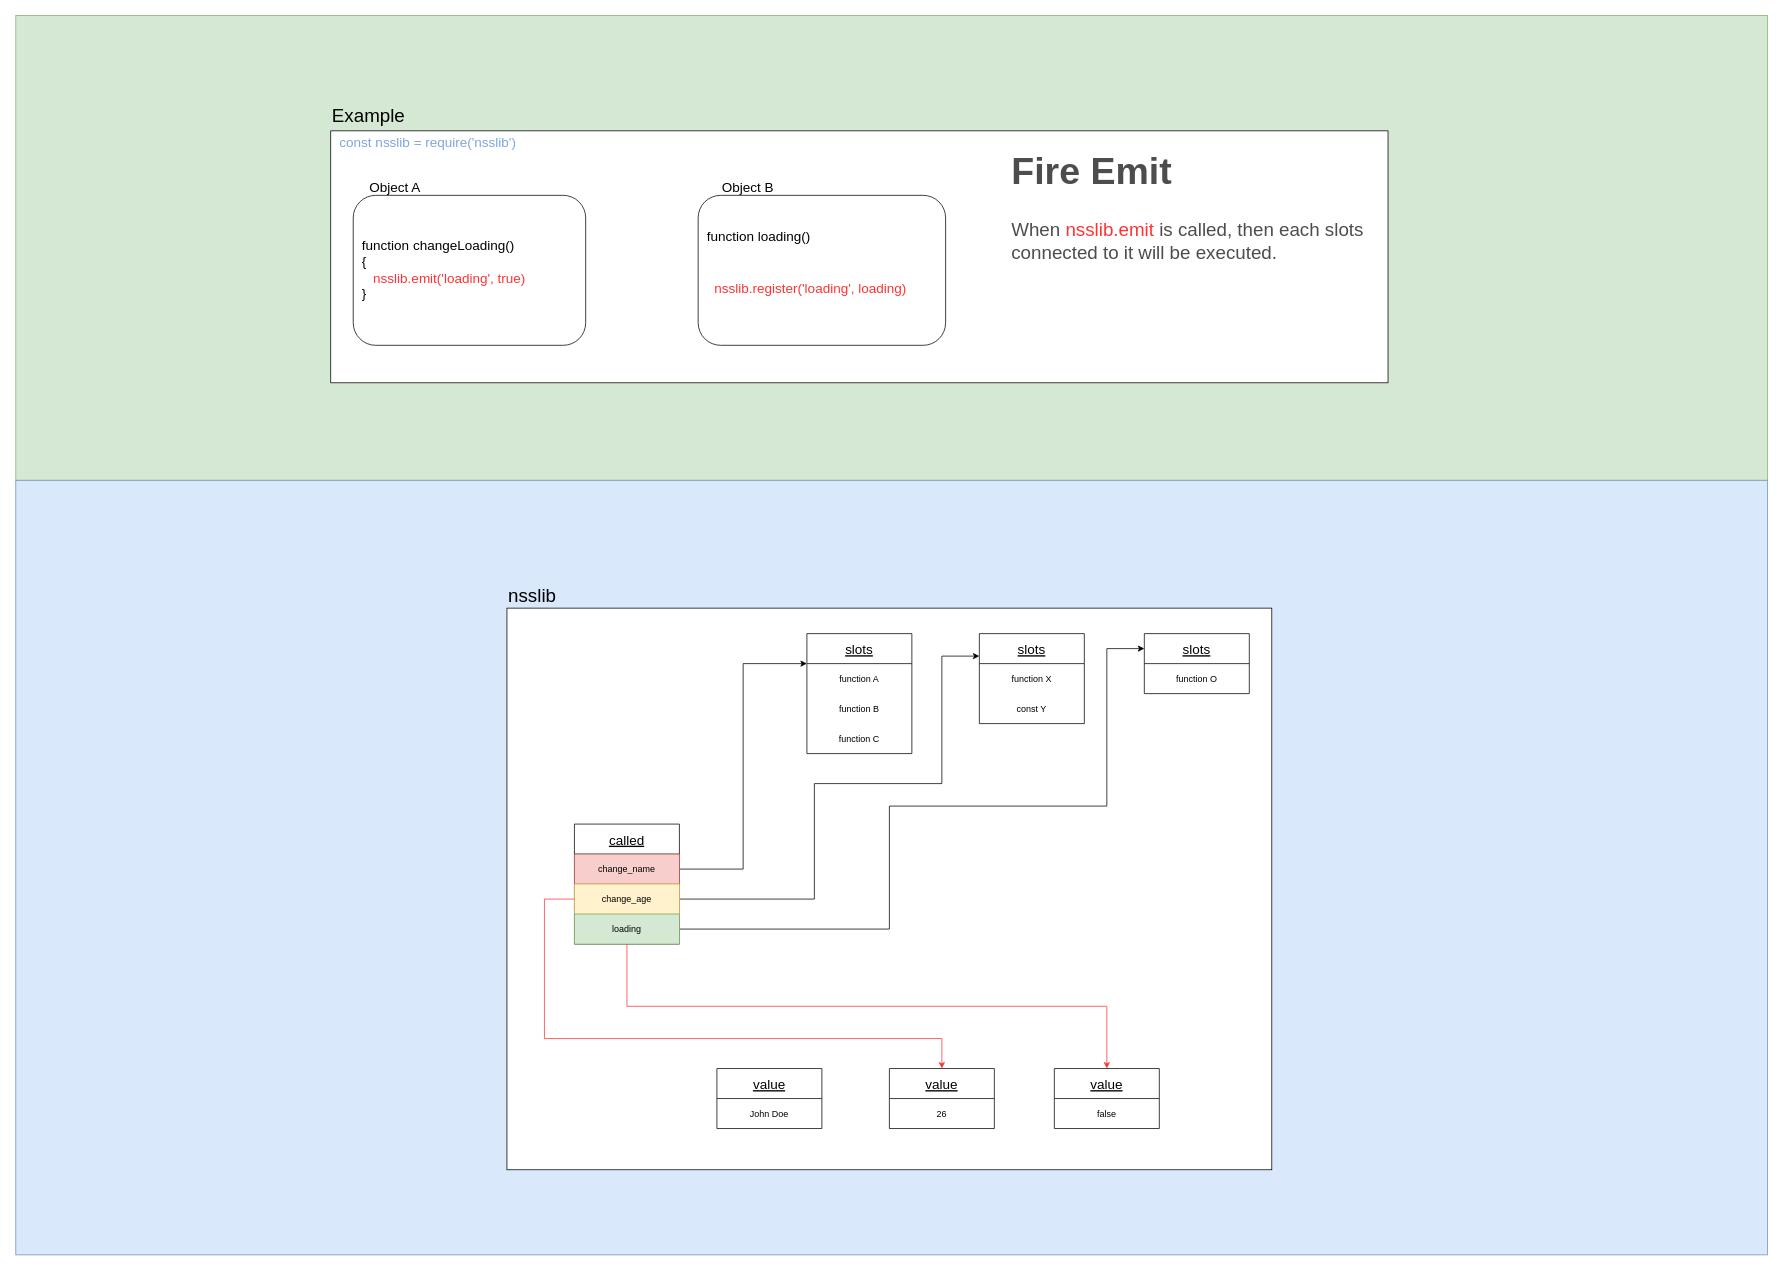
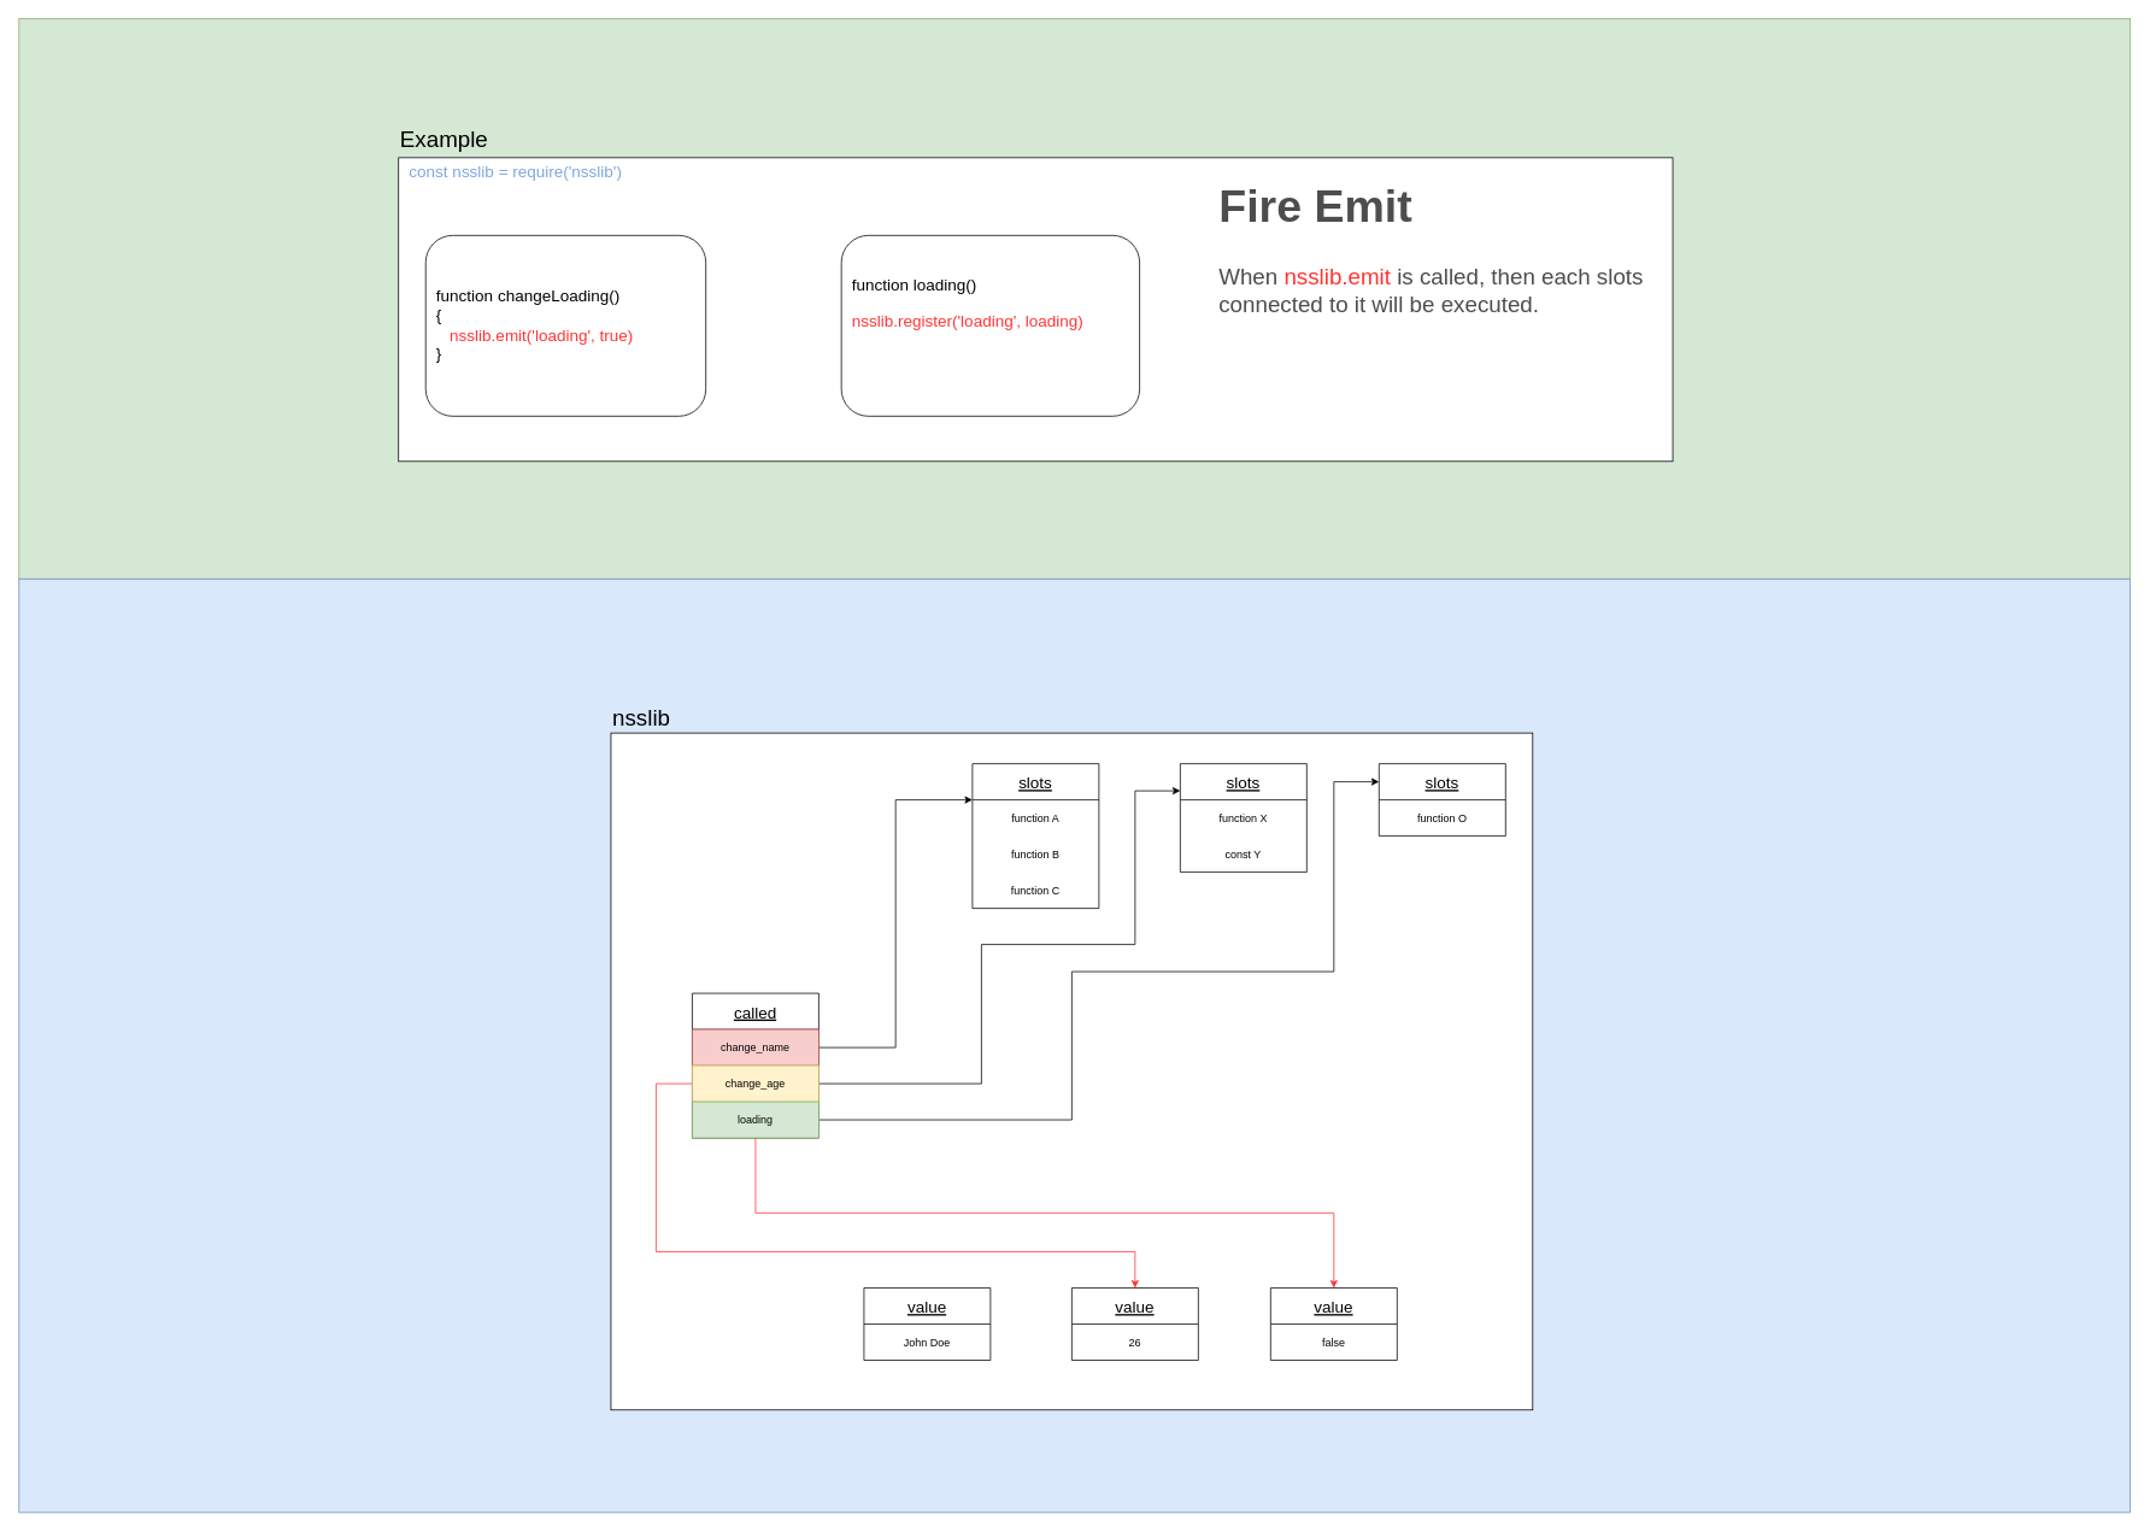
- <mxCell id="15" value="Object A" style="text;html=1;strokeColor=none;fillColor=none;align=left;verticalAlign=middle;whiteSpace=wrap;rounded=0;comic=0;fontSize=18;" vertex="1" parent="1"><mxGeometry x="490" y="240" width="100" height="20" as="geometry" /></mxCell>
- <mxCell id="16" value="Object B" style="text;html=1;strokeColor=none;fillColor=none;align=left;verticalAlign=middle;whiteSpace=wrap;rounded=0;comic=0;fontSize=18;" vertex="1" parent="1"><mxGeometry x="960" y="240" width="100" height="20" as="geometry" /></mxCell>
- <mxCell id="18" value="&lt;span&gt;nsslib.register('loading', loading)&lt;/span&gt;" style="text;html=1;strokeColor=none;fillColor=none;align=left;verticalAlign=middle;whiteSpace=wrap;rounded=0;comic=0;fontSize=18;fontColor=#FF3333;" vertex="1" parent="1"><mxGeometry x="950" y="370" width="280" height="30" as="geometry" /></mxCell>
+ <mxCell id="18" value="&lt;span&gt;nsslib.register('loading', loading)&lt;/span&gt;" style="text;html=1;strokeColor=none;fillColor=none;align=left;verticalAlign=middle;whiteSpace=wrap;rounded=0;comic=0;fontSize=18;fontColor=#FF3333;" vertex="1" parent="1"><mxGeometry x="940" y="340" width="280" height="30" as="geometry" /></mxCell>
